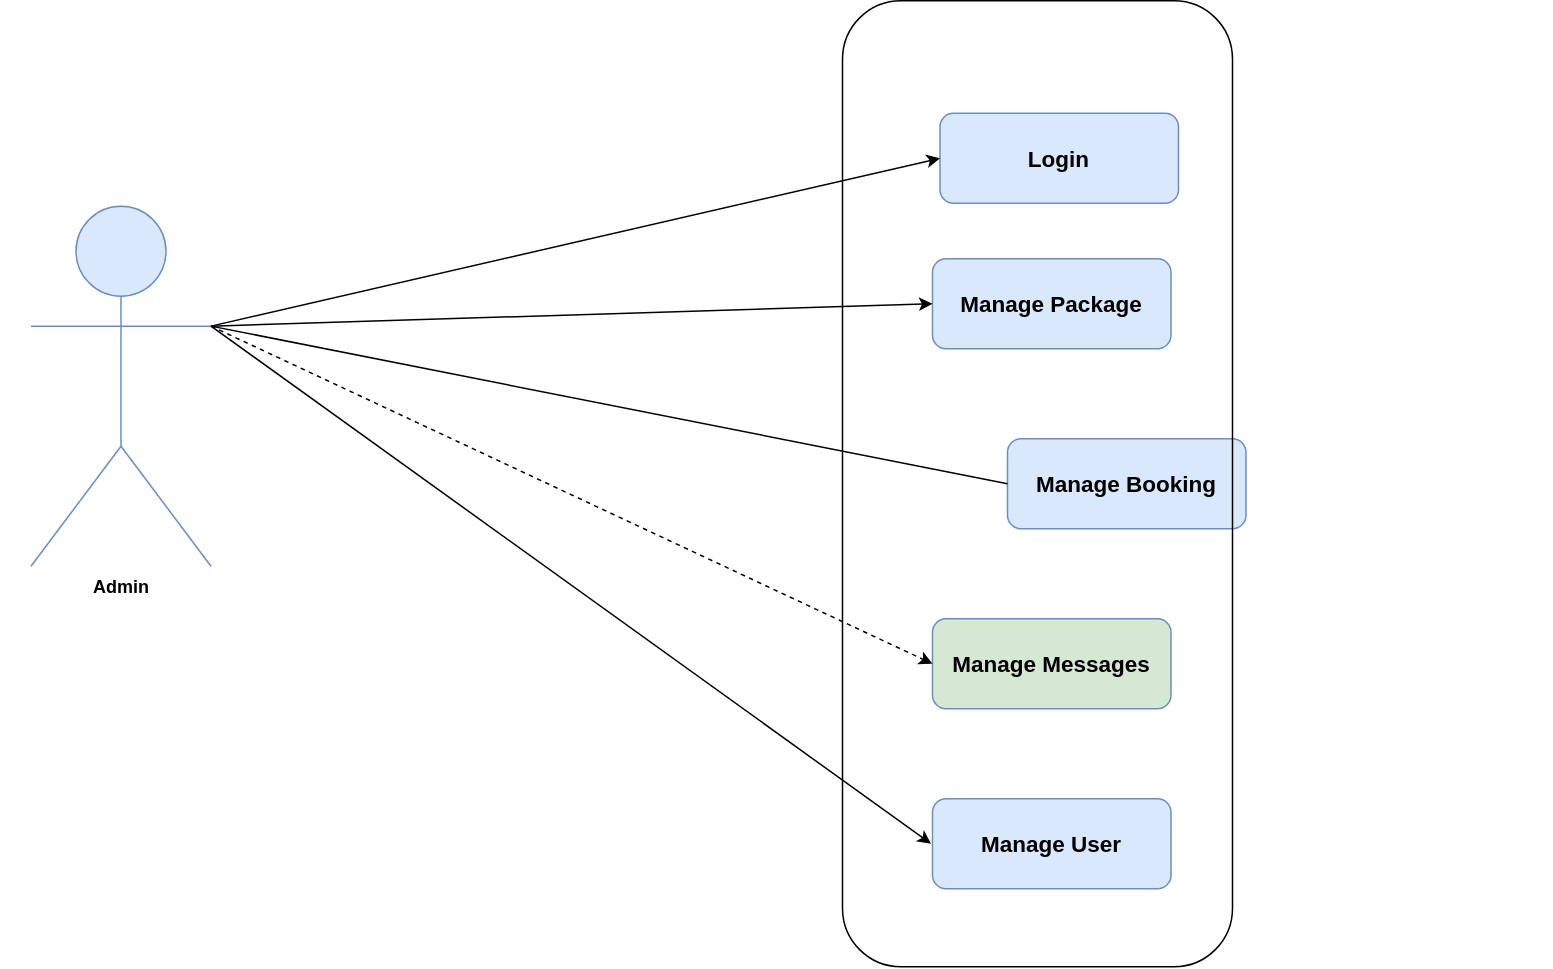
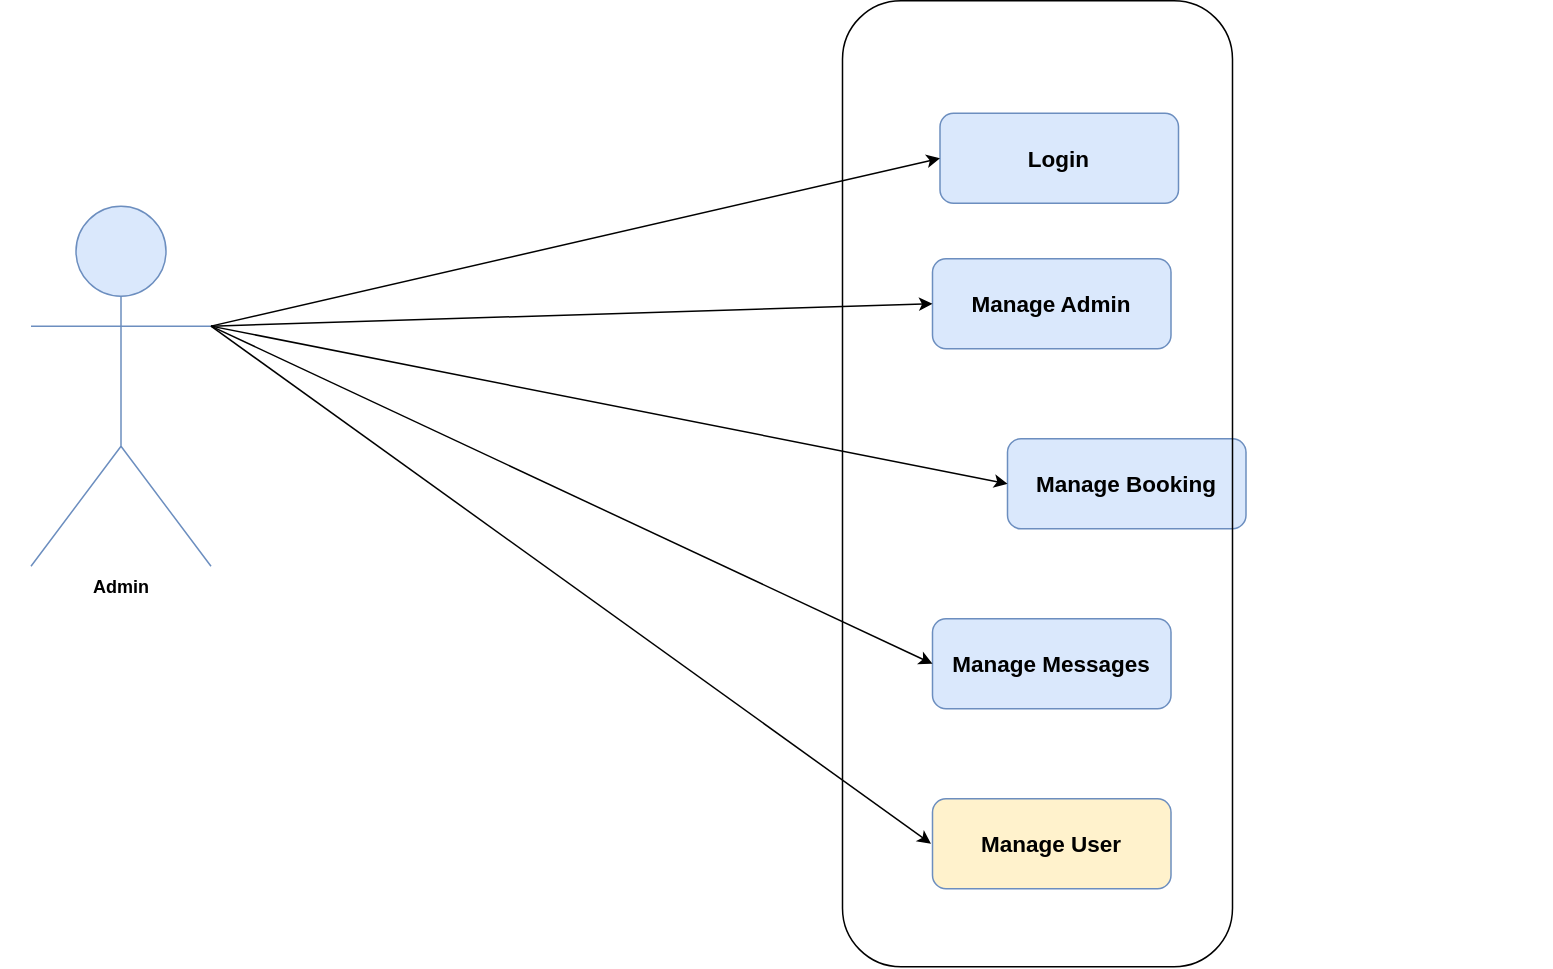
- <mxCell id="4" value="Manage Package" style="rounded=1;whiteSpace=wrap;html=1;fontStyle=1;fontSize=15;fillColor=#dae8fc;strokeColor=#6c8ebf;" parent="1" vertex="1"><mxGeometry x="621" y="117" width="159" height="60" as="geometry" /></mxCell>
+ <mxCell id="4" value="Manage Admin" style="rounded=1;whiteSpace=wrap;html=1;fontStyle=1;fontSize=15;fillColor=#dae8fc;strokeColor=#6c8ebf;" parent="1" vertex="1"><mxGeometry x="621" y="117" width="159" height="60" as="geometry" /></mxCell>
- <mxCell id="10" value="" style="endArrow=none;html=1;rounded=0;exitX=1;exitY=0.333;exitDx=0;exitDy=0;exitPerimeter=0;entryX=0;entryY=0.5;entryDx=0;entryDy=0;" parent="1" source="2" target="5" edge="1"><mxGeometry width="50" height="50" relative="1" as="geometry"><mxPoint x="160" y="247" as="sourcePoint" /><mxPoint x="641" y="45" as="targetPoint" /></mxGeometry></mxCell>
+ <mxCell id="10" value="" style="endArrow=classic;html=1;rounded=0;exitX=1;exitY=0.333;exitDx=0;exitDy=0;exitPerimeter=0;entryX=0;entryY=0.5;entryDx=0;entryDy=0;" parent="1" source="2" target="5" edge="1"><mxGeometry width="50" height="50" relative="1" as="geometry"><mxPoint x="160" y="247" as="sourcePoint" /><mxPoint x="641" y="45" as="targetPoint" /></mxGeometry></mxCell>
- <mxCell id="11" value="" style="endArrow=classic;html=1;rounded=0;exitX=1;exitY=0.333;exitDx=0;exitDy=0;exitPerimeter=0;entryX=0;entryY=0.5;entryDx=0;entryDy=0;dashed=1;" parent="1" source="2" target="6" edge="1"><mxGeometry width="50" height="50" relative="1" as="geometry"><mxPoint x="170" y="257" as="sourcePoint" /><mxPoint x="651" y="55" as="targetPoint" /></mxGeometry></mxCell>
+ <mxCell id="11" value="" style="endArrow=classic;html=1;rounded=0;exitX=1;exitY=0.333;exitDx=0;exitDy=0;exitPerimeter=0;entryX=0;entryY=0.5;entryDx=0;entryDy=0;" parent="1" source="2" target="6" edge="1"><mxGeometry width="50" height="50" relative="1" as="geometry"><mxPoint x="170" y="257" as="sourcePoint" /><mxPoint x="651" y="55" as="targetPoint" /></mxGeometry></mxCell>
- <mxCell id="6" value="Manage Messages" style="rounded=1;whiteSpace=wrap;html=1;fontStyle=1;fontSize=15;fillColor=#d5e8d4;strokeColor=#6c8ebf;" parent="1" vertex="1"><mxGeometry x="621" y="357" width="159" height="60" as="geometry" /></mxCell>
+ <mxCell id="6" value="Manage Messages" style="rounded=1;whiteSpace=wrap;html=1;fontStyle=1;fontSize=15;fillColor=#dae8fc;strokeColor=#6c8ebf;" parent="1" vertex="1"><mxGeometry x="621" y="357" width="159" height="60" as="geometry" /></mxCell>
- <mxCell id="7" value="&lt;b&gt;&lt;font style=&quot;font-size: 15px;&quot;&gt;Manage User&lt;/font&gt;&lt;/b&gt;" style="rounded=1;whiteSpace=wrap;html=1;fillColor=#dae8fc;strokeColor=#6c8ebf;" parent="1" vertex="1"><mxGeometry x="621" y="477" width="159" height="60" as="geometry" /></mxCell>
+ <mxCell id="7" value="&lt;b&gt;&lt;font style=&quot;font-size: 15px;&quot;&gt;Manage User&lt;/font&gt;&lt;/b&gt;" style="rounded=1;whiteSpace=wrap;html=1;fillColor=#fff2cc;strokeColor=#6c8ebf;" parent="1" vertex="1"><mxGeometry x="621" y="477" width="159" height="60" as="geometry" /></mxCell>
